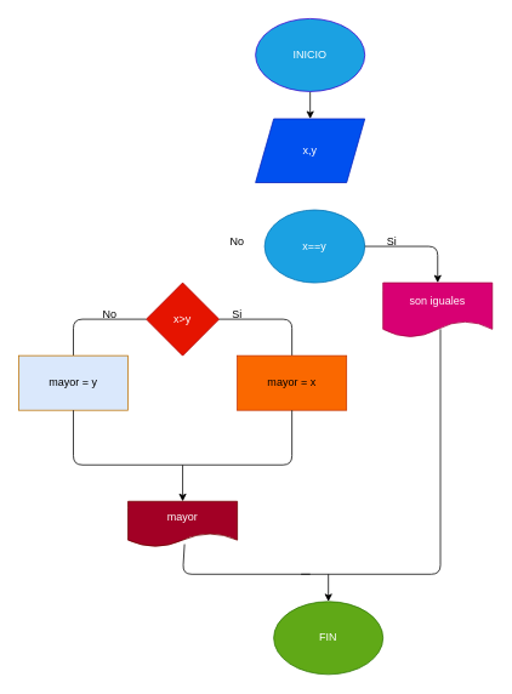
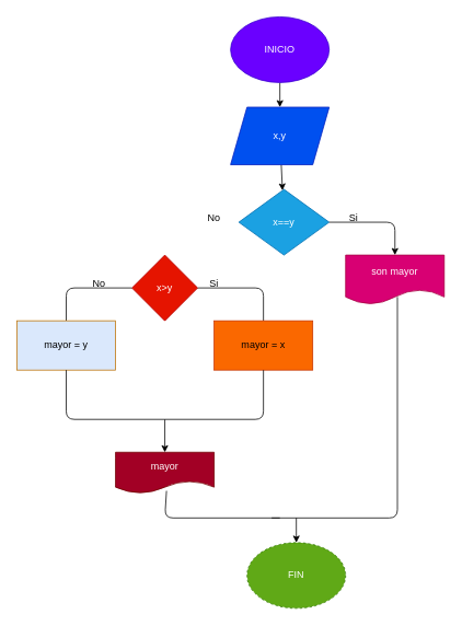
- <mxCell id="3" value="INICIO" style="ellipse;whiteSpace=wrap;html=1;fillColor=#1ba1e2;fontColor=#ffffff;strokeColor=#3700CC;" parent="1" vertex="1"><mxGeometry x="280" y="20" width="120" height="80" as="geometry" /></mxCell>
+ <mxCell id="3" value="INICIO" style="ellipse;whiteSpace=wrap;html=1;fillColor=#6a00ff;fontColor=#ffffff;strokeColor=#3700CC;" parent="1" vertex="1"><mxGeometry x="280" y="20" width="120" height="80" as="geometry" /></mxCell>
+ <mxCell id="4" value="" style="edgeStyle=none;html=1;" edge="1" parent="1" source="5" target="6"><mxGeometry relative="1" as="geometry" /></mxCell>
- <mxCell id="6" value="x==y" style="ellipse;whiteSpace=wrap;html=1;fillColor=#1ba1e2;strokeColor=#006EAF;fontColor=#ffffff;" vertex="1" parent="1"><mxGeometry x="290" y="230" width="110" height="80" as="geometry" /></mxCell>
+ <mxCell id="6" value="x==y" style="rhombus;whiteSpace=wrap;html=1;fillColor=#1ba1e2;strokeColor=#006EAF;fontColor=#ffffff;" vertex="1" parent="1"><mxGeometry x="290" y="230" width="110" height="80" as="geometry" /></mxCell>
- <mxCell id="8" value="son iguales" style="shape=document;whiteSpace=wrap;html=1;boundedLbl=1;fillColor=#d80073;fontColor=#ffffff;strokeColor=#A50040;" vertex="1" parent="1"><mxGeometry x="420" y="310" width="120" height="60" as="geometry" /></mxCell>
+ <mxCell id="8" value="son mayor" style="shape=document;whiteSpace=wrap;html=1;boundedLbl=1;fillColor=#d80073;fontColor=#ffffff;strokeColor=#A50040;" vertex="1" parent="1"><mxGeometry x="420" y="310" width="120" height="60" as="geometry" /></mxCell>
- <mxCell id="23" value="FIN" style="ellipse;whiteSpace=wrap;html=1;fillColor=#60a917;fontColor=#ffffff;strokeColor=#2D7600;" vertex="1" parent="1"><mxGeometry x="300" y="660" width="120" height="80" as="geometry" /></mxCell>
+ <mxCell id="23" value="FIN" style="ellipse;whiteSpace=wrap;html=1;fillColor=#60a917;fontColor=#ffffff;strokeColor=#2D7600;dashed=1;" vertex="1" parent="1"><mxGeometry x="300" y="660" width="120" height="80" as="geometry" /></mxCell>
